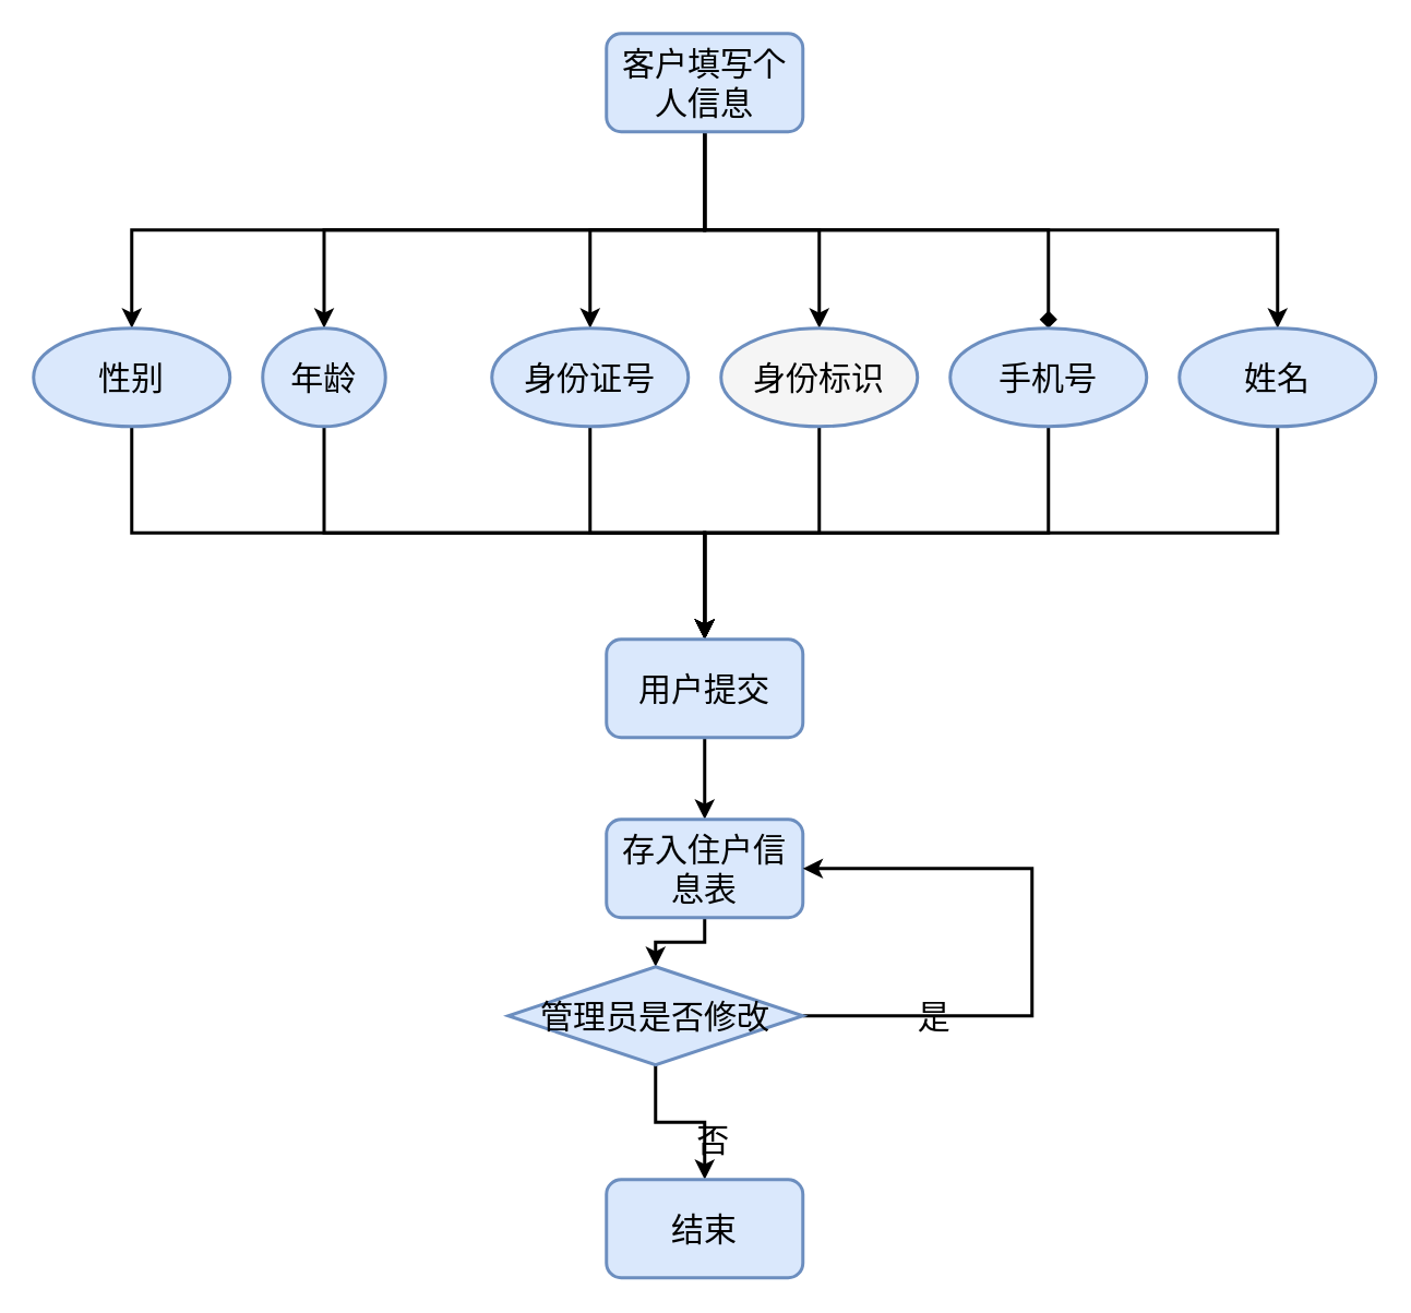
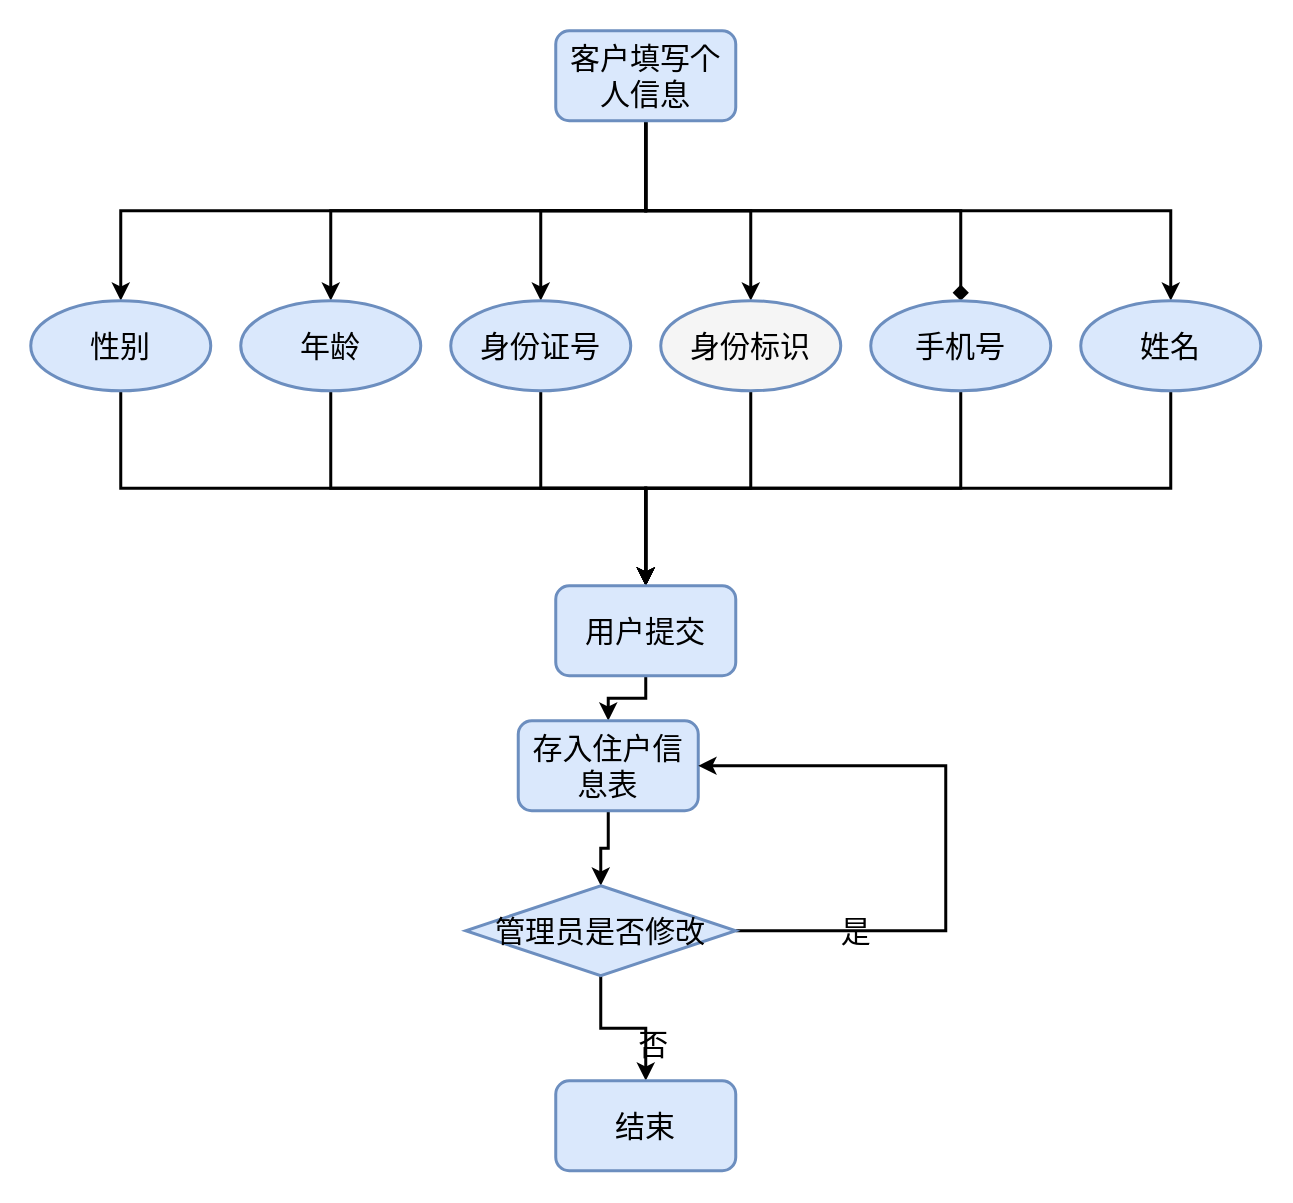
- <mxCell id="14" value="&lt;font style=&quot;vertical-align: inherit; font-size: 20px;&quot;&gt;&lt;font style=&quot;vertical-align: inherit; font-size: 20px;&quot;&gt;年龄&lt;/font&gt;&lt;/font&gt;" style="ellipse;whiteSpace=wrap;html=1;fontSize=20;strokeWidth=2;fillColor=#dae8fc;strokeColor=#6c8ebf;" parent="1" vertex="1"><mxGeometry x="160" y="200" width="75" height="60" as="geometry" /></mxCell>
+ <mxCell id="14" value="&lt;font style=&quot;vertical-align: inherit; font-size: 20px;&quot;&gt;&lt;font style=&quot;vertical-align: inherit; font-size: 20px;&quot;&gt;年龄&lt;/font&gt;&lt;/font&gt;" style="ellipse;whiteSpace=wrap;html=1;fontSize=20;strokeWidth=2;fillColor=#dae8fc;strokeColor=#6c8ebf;" parent="1" vertex="1"><mxGeometry x="160" y="200" width="120" height="60" as="geometry" /></mxCell>
- <mxCell id="24" value="存入住户信息表" style="rounded=1;whiteSpace=wrap;html=1;fillColor=#dae8fc;strokeColor=#6c8ebf;strokeWidth=2;fontSize=20;" parent="1" vertex="1"><mxGeometry x="370" y="500" width="120" height="60" as="geometry" /></mxCell>
+ <mxCell id="24" value="存入住户信息表" style="rounded=1;whiteSpace=wrap;html=1;fillColor=#dae8fc;strokeColor=#6c8ebf;strokeWidth=2;fontSize=20;" parent="1" vertex="1"><mxGeometry x="345" y="480" width="120" height="60" as="geometry" /></mxCell>
